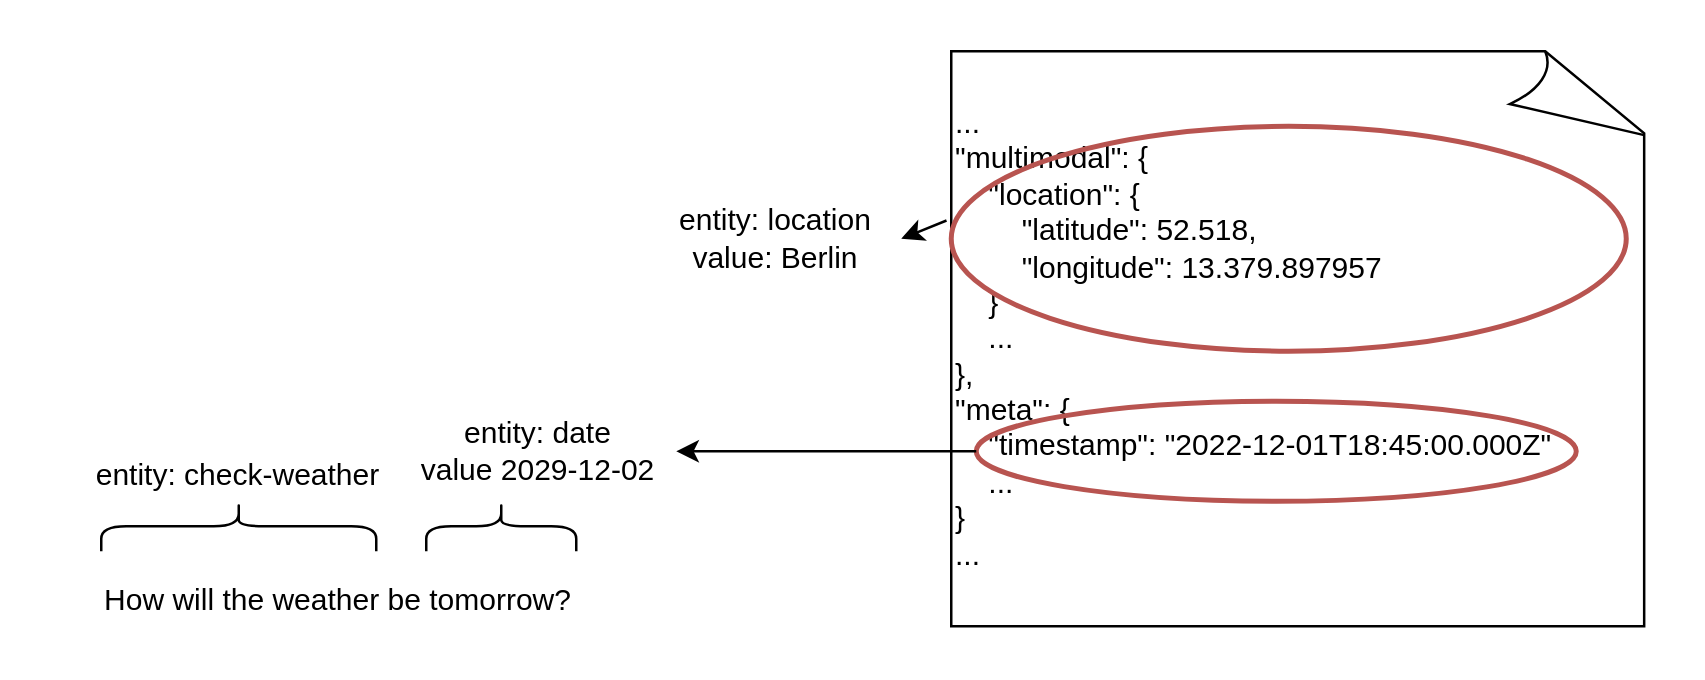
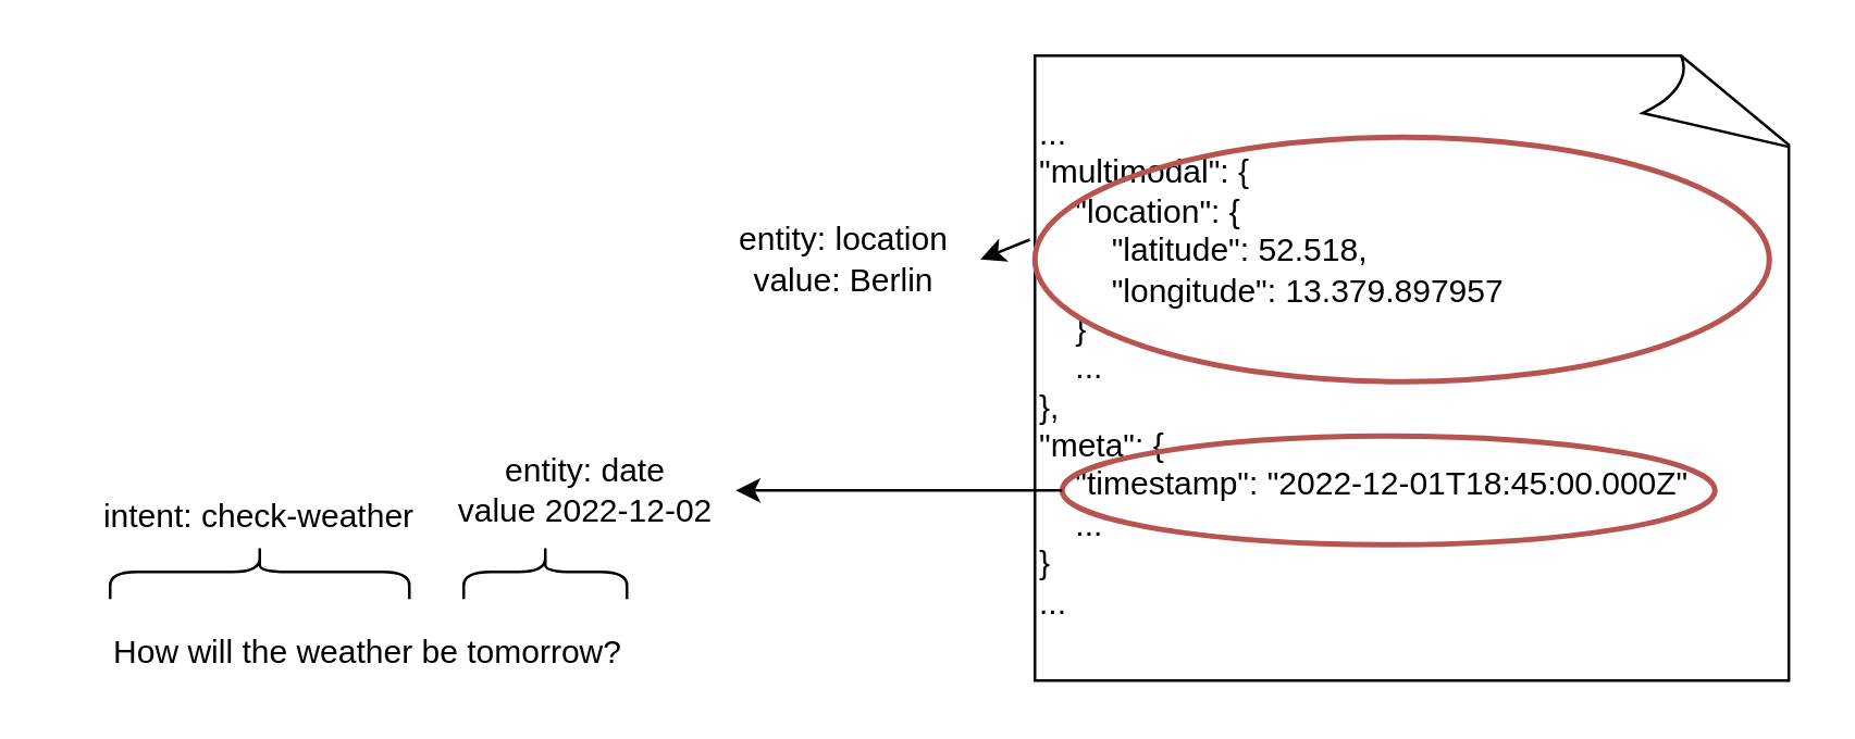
- <mxCell id="6" value="entity: date&lt;br&gt;value&amp;nbsp;2029-12-02" style="text;html=1;strokeColor=none;fillColor=none;align=center;verticalAlign=middle;whiteSpace=wrap;overflow=hidden;" vertex="1" parent="1"><mxGeometry x="160" y="160" width="110" height="40" as="geometry" /></mxCell>
+ <mxCell id="6" value="entity: date&lt;br&gt;value&amp;nbsp;2022-12-02" style="text;html=1;strokeColor=none;fillColor=none;align=center;verticalAlign=middle;whiteSpace=wrap;overflow=hidden;" vertex="1" parent="1"><mxGeometry x="160" y="160" width="110" height="40" as="geometry" /></mxCell>
- <mxCell id="4" value="entity: check-weather" style="text;html=1;strokeColor=none;fillColor=none;align=center;verticalAlign=middle;whiteSpace=wrap;overflow=hidden;" vertex="1" parent="1"><mxGeometry x="30" y="180" width="130" height="20" as="geometry" /></mxCell>
+ <mxCell id="4" value="intent: check-weather" style="text;html=1;strokeColor=none;fillColor=none;align=center;verticalAlign=middle;whiteSpace=wrap;overflow=hidden;" vertex="1" parent="1"><mxGeometry x="30" y="180" width="130" height="20" as="geometry" /></mxCell>
